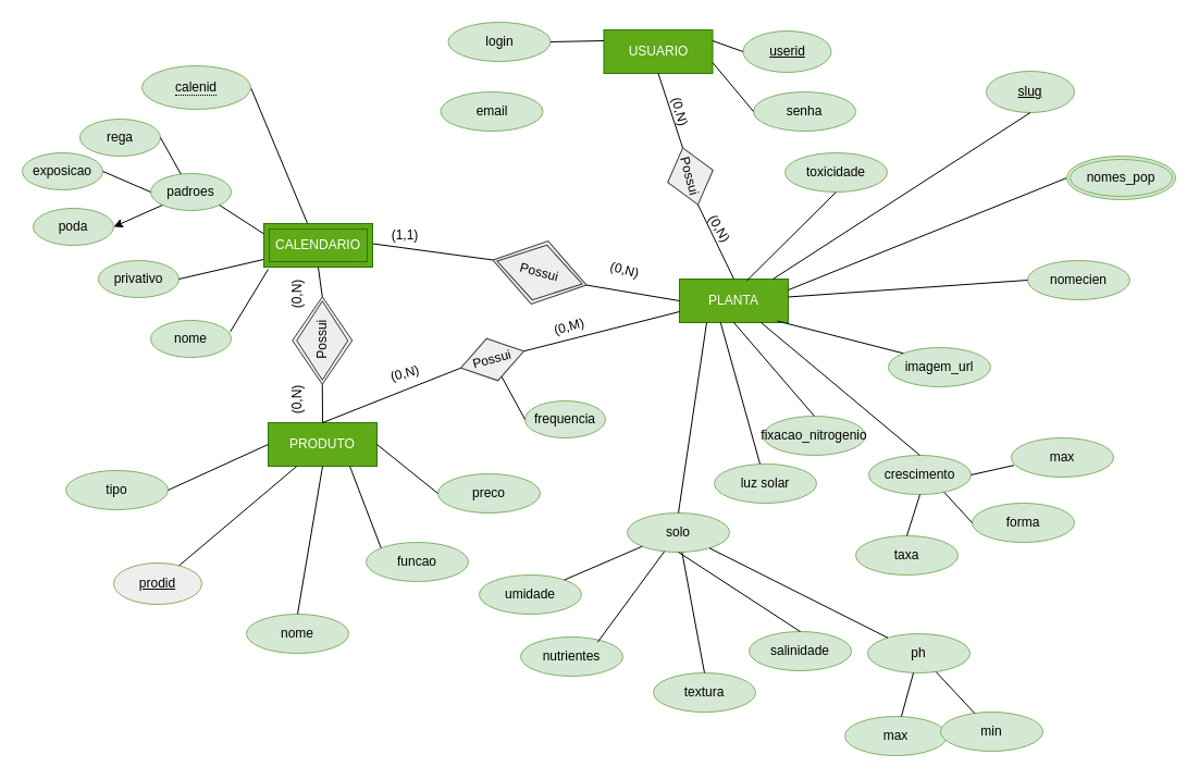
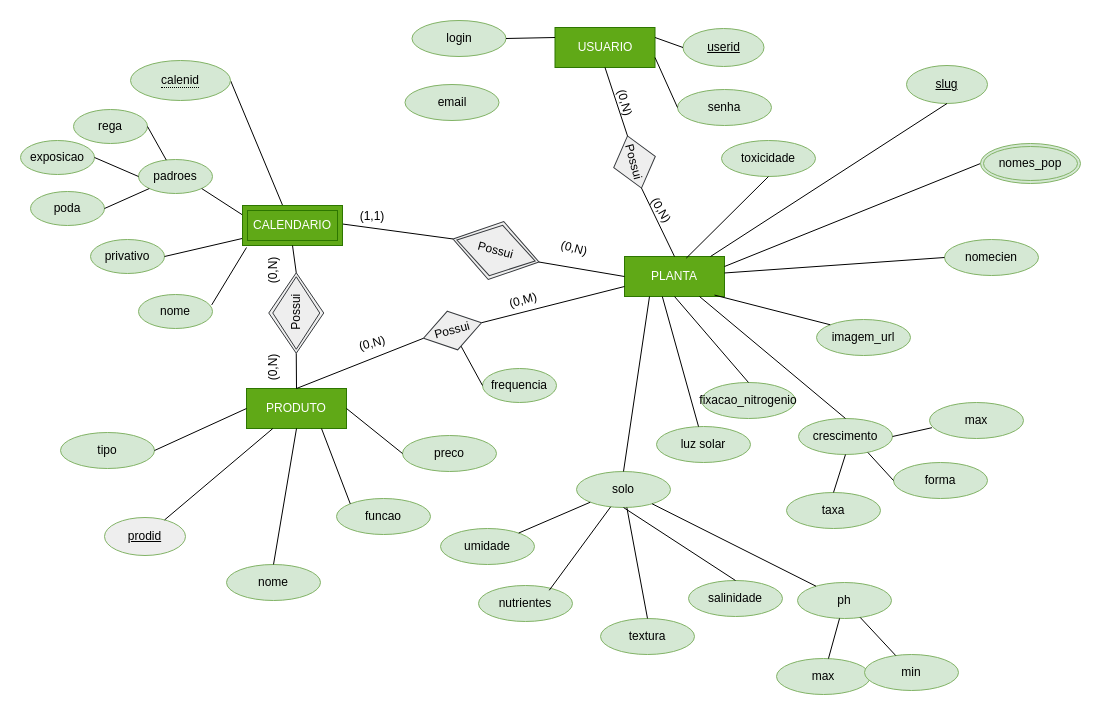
- <mxCell id="25" value="senha" style="ellipse;whiteSpace=wrap;html=1;align=center;fillColor=#d5e8d4;strokeColor=#82b366;" parent="1" vertex="1"><mxGeometry x="692" y="84" width="94" height="36" as="geometry" /></mxCell>
+ <mxCell id="25" value="senha" style="ellipse;whiteSpace=wrap;html=1;align=center;fillColor=#d5e8d4;strokeColor=#82b366;" parent="1" vertex="1"><mxGeometry x="677" y="89" width="94" height="36" as="geometry" /></mxCell>
- <mxCell id="53" value="" style="endArrow=classic;html=1;rounded=0;exitX=0;exitY=1;exitDx=0;exitDy=0;entryX=1;entryY=0.5;entryDx=0;entryDy=0;" parent="1" source="48" target="52" edge="1"><mxGeometry relative="1" as="geometry"><mxPoint x="256" y="227" as="sourcePoint" /><mxPoint x="211" y="198" as="targetPoint" /></mxGeometry></mxCell>
+ <mxCell id="53" value="" style="endArrow=none;html=1;rounded=0;exitX=0;exitY=1;exitDx=0;exitDy=0;entryX=1;entryY=0.5;entryDx=0;entryDy=0;" parent="1" source="48" target="52" edge="1"><mxGeometry relative="1" as="geometry"><mxPoint x="256" y="227" as="sourcePoint" /><mxPoint x="211" y="198" as="targetPoint" /></mxGeometry></mxCell>
